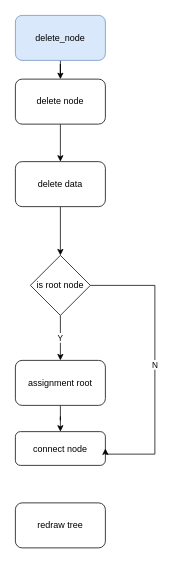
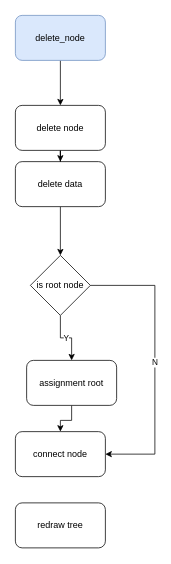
- <mxCell id="5" value="delete node" style="rounded=1;whiteSpace=wrap;html=1;" vertex="1" parent="1"><mxGeometry x="20" y="105" width="120" height="60" as="geometry" /></mxCell>
+ <mxCell id="5" value="delete node" style="rounded=1;whiteSpace=wrap;html=1;" vertex="1" parent="1"><mxGeometry x="20" y="140" width="120" height="60" as="geometry" /></mxCell>
- <mxCell id="9" value="assignment root" style="rounded=1;whiteSpace=wrap;html=1;" vertex="1" parent="1"><mxGeometry x="20" y="480" width="120" height="60" as="geometry" /></mxCell>
+ <mxCell id="9" value="assignment root" style="rounded=1;whiteSpace=wrap;html=1;" vertex="1" parent="1"><mxGeometry x="35" y="480" width="120" height="60" as="geometry" /></mxCell>
- <mxCell id="10" value="connect node" style="rounded=1;whiteSpace=wrap;html=1;" vertex="1" parent="1"><mxGeometry x="20" y="575" width="120" height="45" as="geometry" /></mxCell>
+ <mxCell id="10" value="connect node" style="rounded=1;whiteSpace=wrap;html=1;" vertex="1" parent="1"><mxGeometry x="20" y="575" width="120" height="60" as="geometry" /></mxCell>
